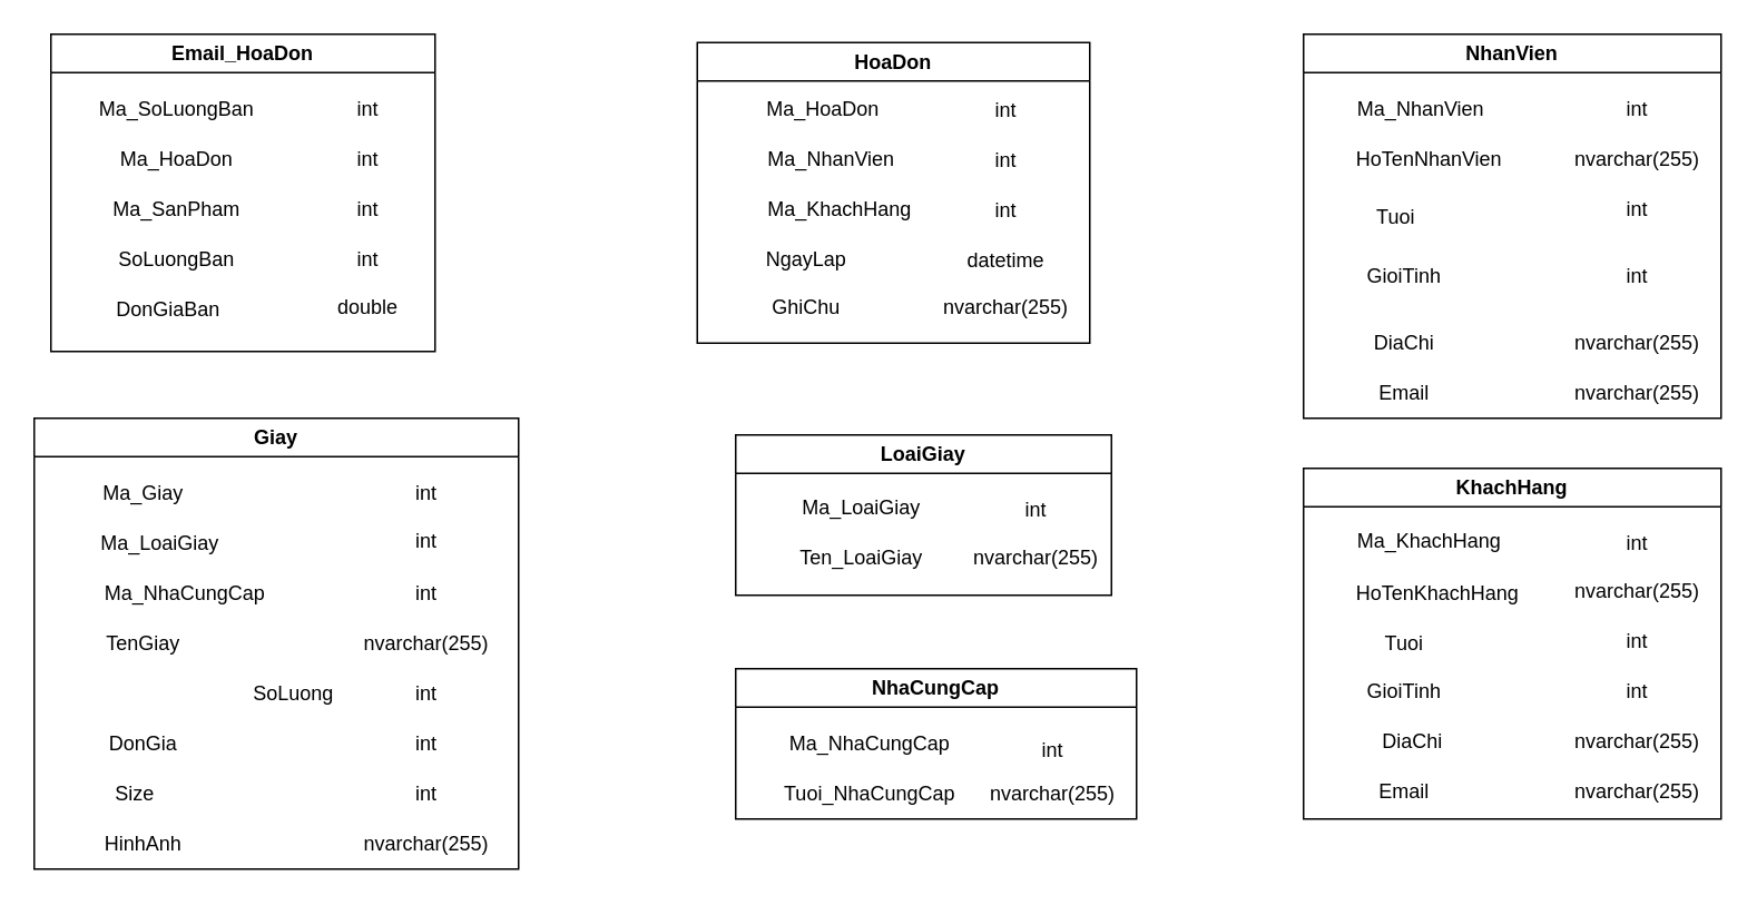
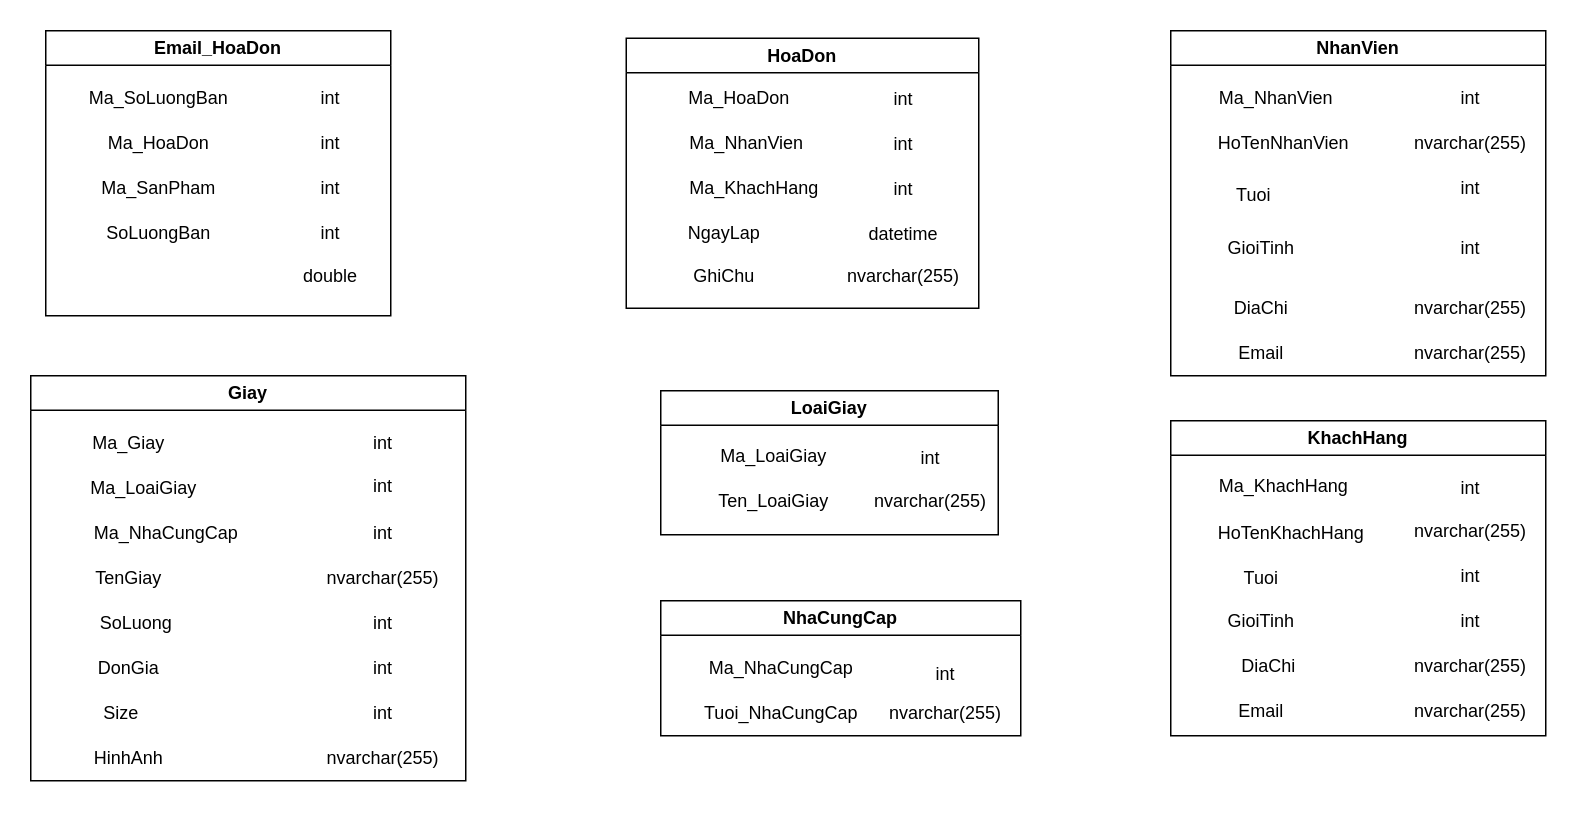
- <mxCell id="6" value="DonGiaBan" style="text;html=1;align=center;verticalAlign=middle;resizable=0;points=[];autosize=1;strokeColor=none;fillColor=none;" parent="2" vertex="1"><mxGeometry x="25" y="150" width="90" height="30" as="geometry" /></mxCell>
- <mxCell id="53" value="SoLuong" style="text;html=1;align=center;verticalAlign=middle;resizable=0;points=[];autosize=1;strokeColor=none;fillColor=none;" parent="50" vertex="1"><mxGeometry x="120" y="150" width="70" height="30" as="geometry" /></mxCell>
+ <mxCell id="53" value="SoLuong" style="text;html=1;align=center;verticalAlign=middle;resizable=0;points=[];autosize=1;strokeColor=none;fillColor=none;" parent="50" vertex="1"><mxGeometry x="35" y="150" width="70" height="30" as="geometry" /></mxCell>
